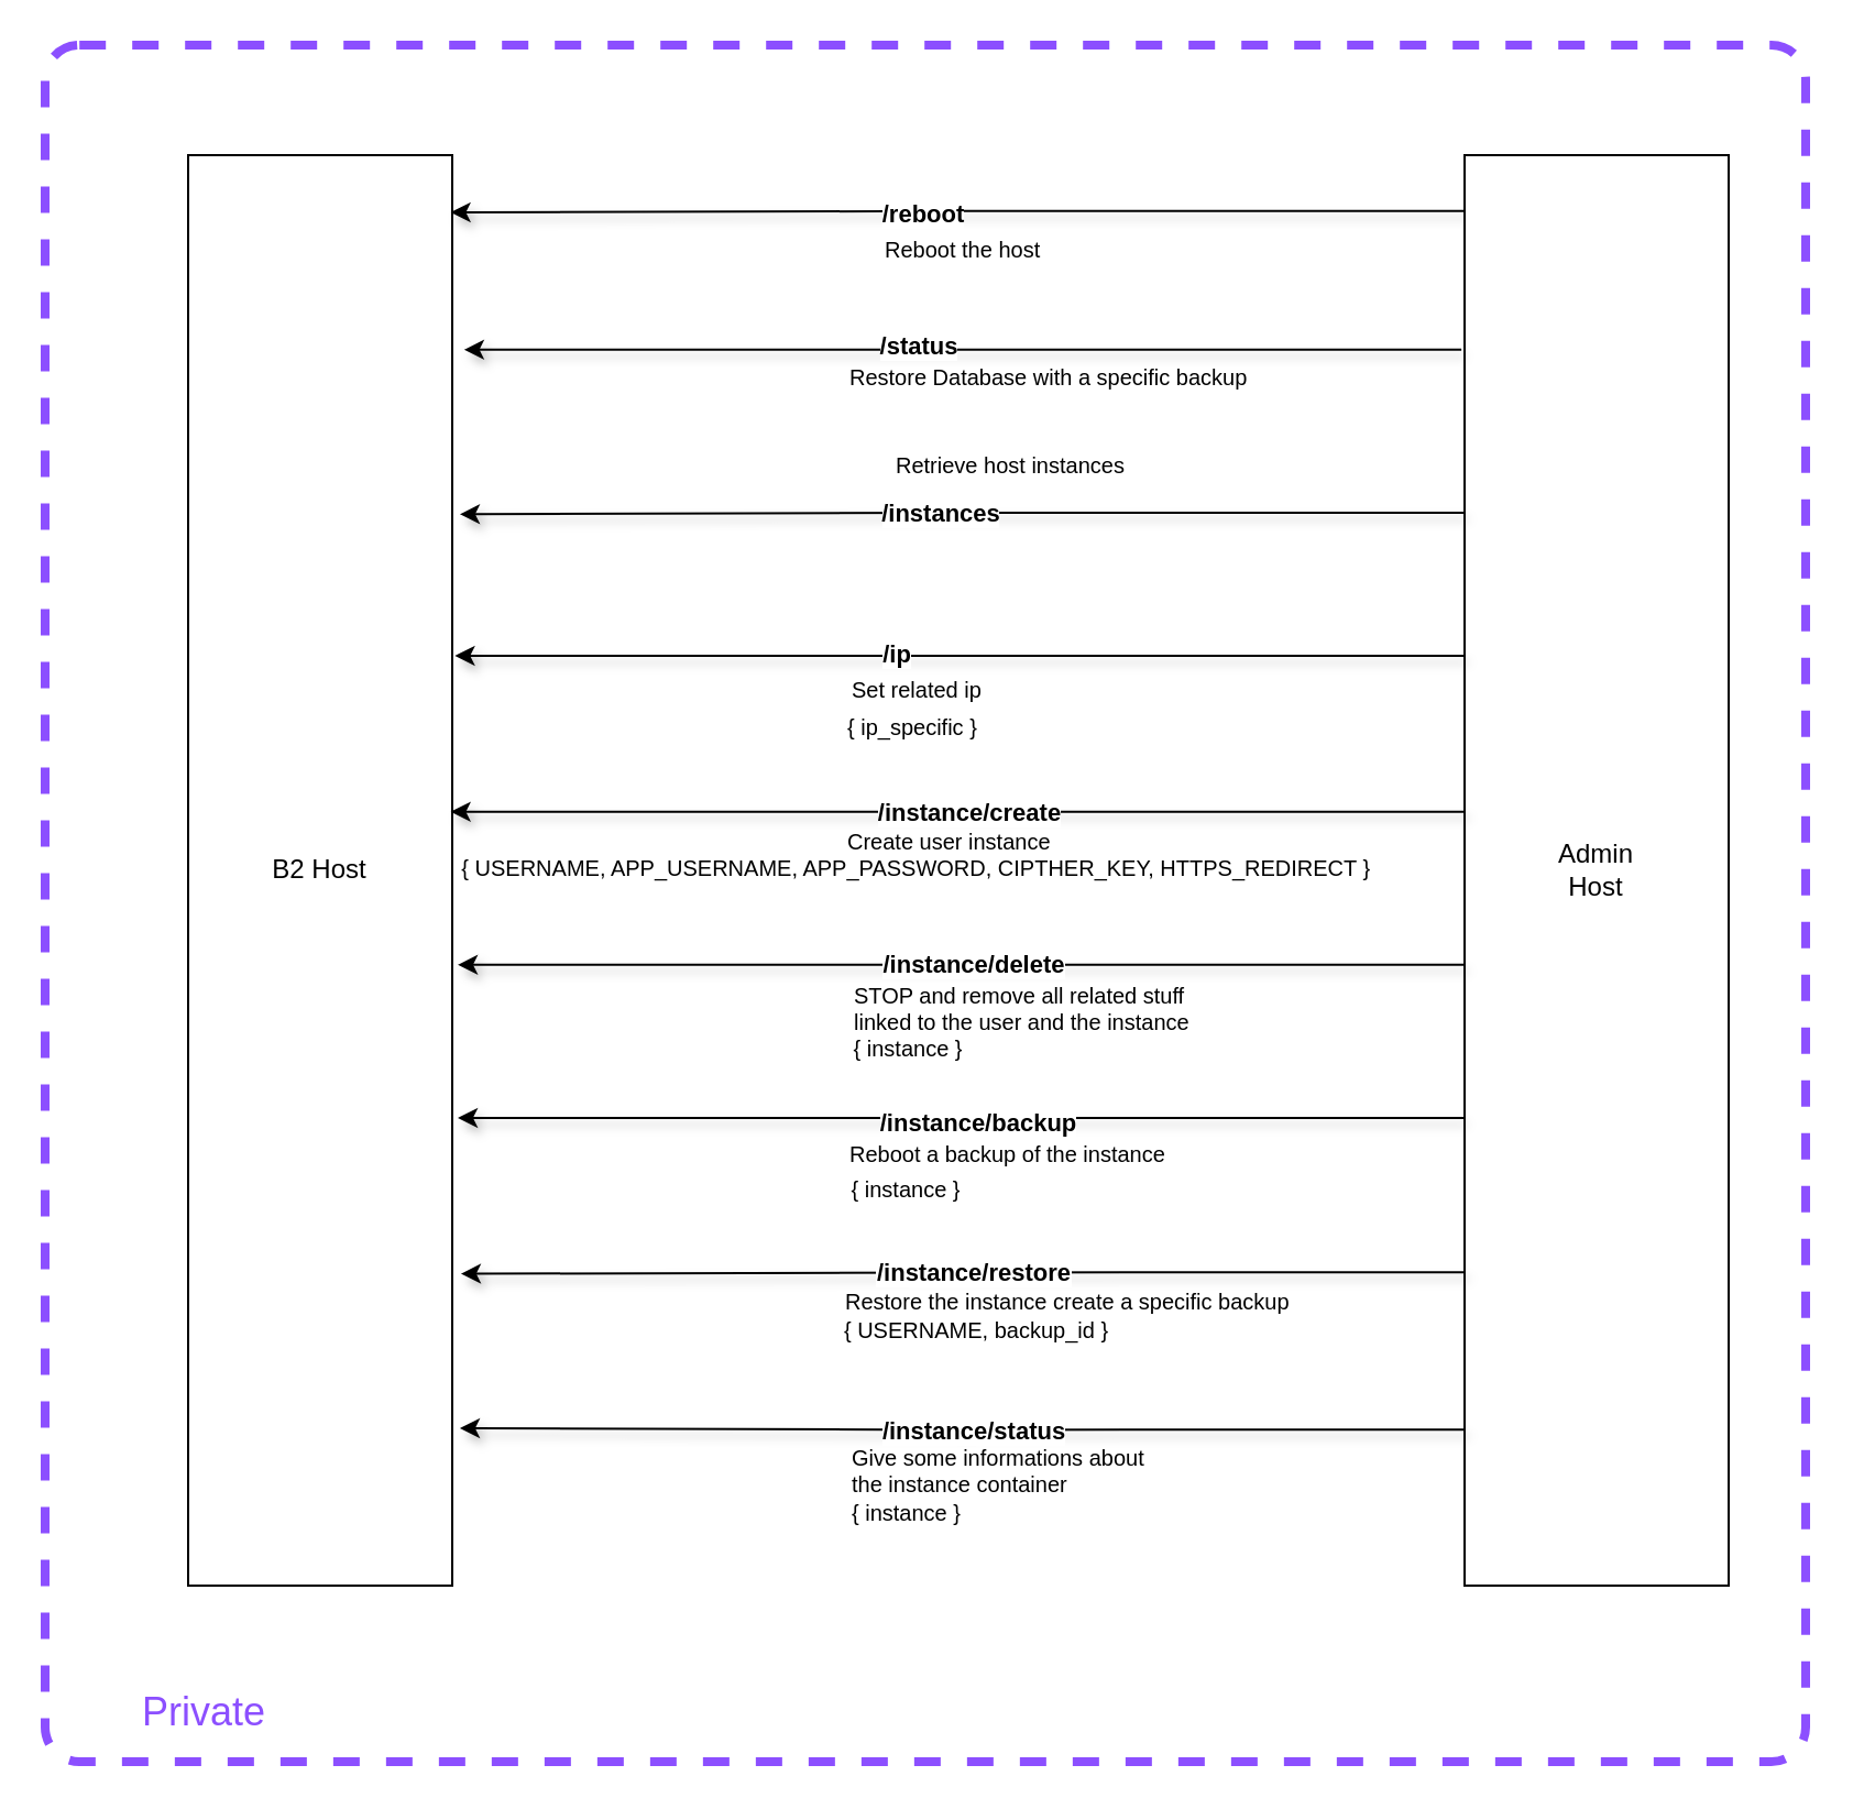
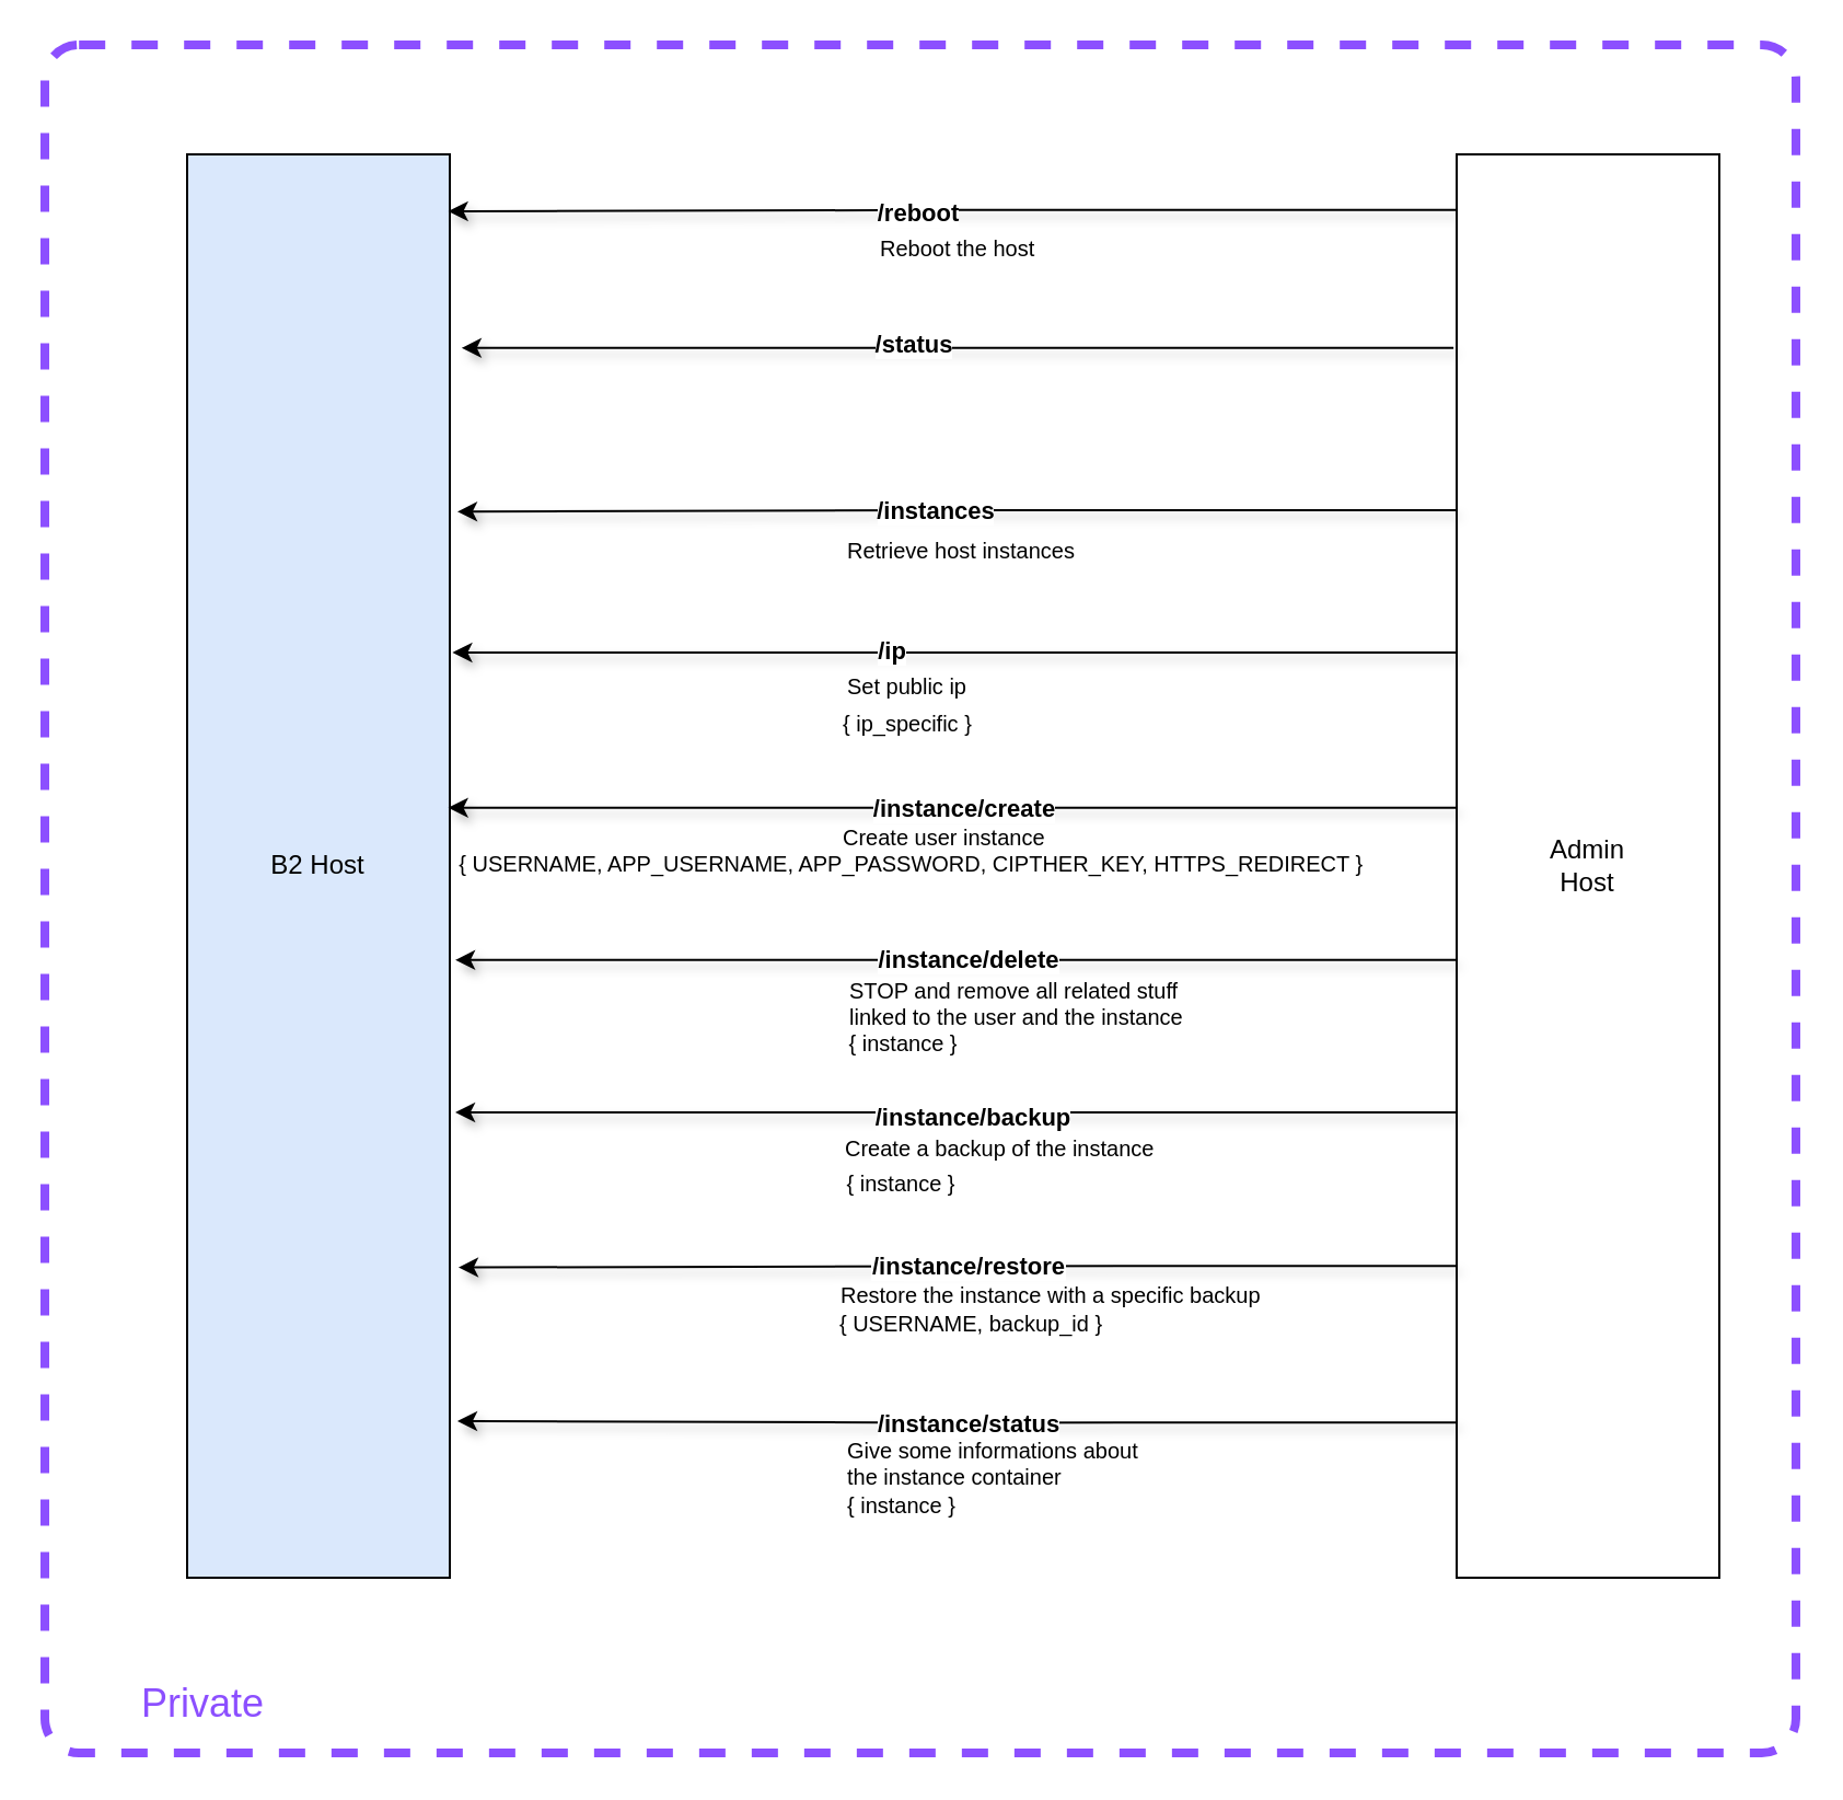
- <mxCell id="13" value="&lt;font style=&quot;font-size: 10px;&quot;&gt;Restore Database with a specific backup&lt;/font&gt;" style="text;html=1;align=left;verticalAlign=middle;resizable=0;points=[];autosize=1;strokeColor=none;fillColor=none;fontSize=10;" parent="1" vertex="1"><mxGeometry x="384" y="156" width="200" height="30" as="geometry" /></mxCell>
- <mxCell id="12" value="&lt;font style=&quot;font-size: 10px;&quot;&gt;Retrieve host instances&lt;/font&gt;" style="text;html=1;align=left;verticalAlign=middle;resizable=0;points=[];autosize=1;strokeColor=none;fillColor=none;fontSize=10;" parent="1" vertex="1"><mxGeometry x="405" y="196" width="130" height="30" as="geometry" /></mxCell>
+ <mxCell id="12" value="&lt;font style=&quot;font-size: 10px;&quot;&gt;Retrieve host instances&lt;/font&gt;" style="text;html=1;align=left;verticalAlign=middle;resizable=0;points=[];autosize=1;strokeColor=none;fillColor=none;fontSize=10;" parent="1" vertex="1"><mxGeometry x="385" y="236" width="130" height="30" as="geometry" /></mxCell>
- <mxCell id="17" value="&lt;font style=&quot;font-size: 10px;&quot;&gt;Set related ip&lt;/font&gt;" style="text;html=1;align=left;verticalAlign=middle;resizable=0;points=[];autosize=1;strokeColor=none;fillColor=none;fontSize=10;" parent="1" vertex="1"><mxGeometry x="385" y="298" width="80" height="30" as="geometry" /></mxCell>
+ <mxCell id="17" value="&lt;font style=&quot;font-size: 10px;&quot;&gt;Set public ip&lt;/font&gt;" style="text;html=1;align=left;verticalAlign=middle;resizable=0;points=[];autosize=1;strokeColor=none;fillColor=none;fontSize=10;" parent="1" vertex="1"><mxGeometry x="385" y="298" width="80" height="30" as="geometry" /></mxCell>
- <mxCell id="3" value="B2 Host" style="whiteSpace=wrap;html=1;" parent="1" vertex="1"><mxGeometry x="85" y="70" width="120" height="650" as="geometry" /></mxCell>
+ <mxCell id="3" value="B2 Host" style="whiteSpace=wrap;html=1;fillColor=#dae8fc;" parent="1" vertex="1"><mxGeometry x="85" y="70" width="120" height="650" as="geometry" /></mxCell>
- <mxCell id="27" value="&lt;font style=&quot;font-size: 10px;&quot;&gt;Reboot a backup of the instance&lt;/font&gt;" style="text;html=1;align=left;verticalAlign=middle;resizable=0;points=[];autosize=1;strokeColor=none;fillColor=none;fontSize=10;" parent="1" vertex="1"><mxGeometry x="384" y="509" width="160" height="30" as="geometry" /></mxCell>
+ <mxCell id="27" value="&lt;font style=&quot;font-size: 10px;&quot;&gt;Create a backup of the instance&lt;/font&gt;" style="text;html=1;align=left;verticalAlign=middle;resizable=0;points=[];autosize=1;strokeColor=none;fillColor=none;fontSize=10;" parent="1" vertex="1"><mxGeometry x="384" y="509" width="160" height="30" as="geometry" /></mxCell>
- <mxCell id="31" value="&lt;font style=&quot;font-size: 10px;&quot;&gt;Restore the instance create a specific backup&lt;/font&gt;" style="text;html=1;align=left;verticalAlign=middle;resizable=0;points=[];autosize=1;strokeColor=none;fillColor=none;fontSize=10;" parent="1" vertex="1"><mxGeometry x="382" y="576" width="220" height="30" as="geometry" /></mxCell>
+ <mxCell id="31" value="&lt;font style=&quot;font-size: 10px;&quot;&gt;Restore the instance with a specific backup&lt;/font&gt;" style="text;html=1;align=left;verticalAlign=middle;resizable=0;points=[];autosize=1;strokeColor=none;fillColor=none;fontSize=10;" parent="1" vertex="1"><mxGeometry x="382" y="576" width="220" height="30" as="geometry" /></mxCell>
